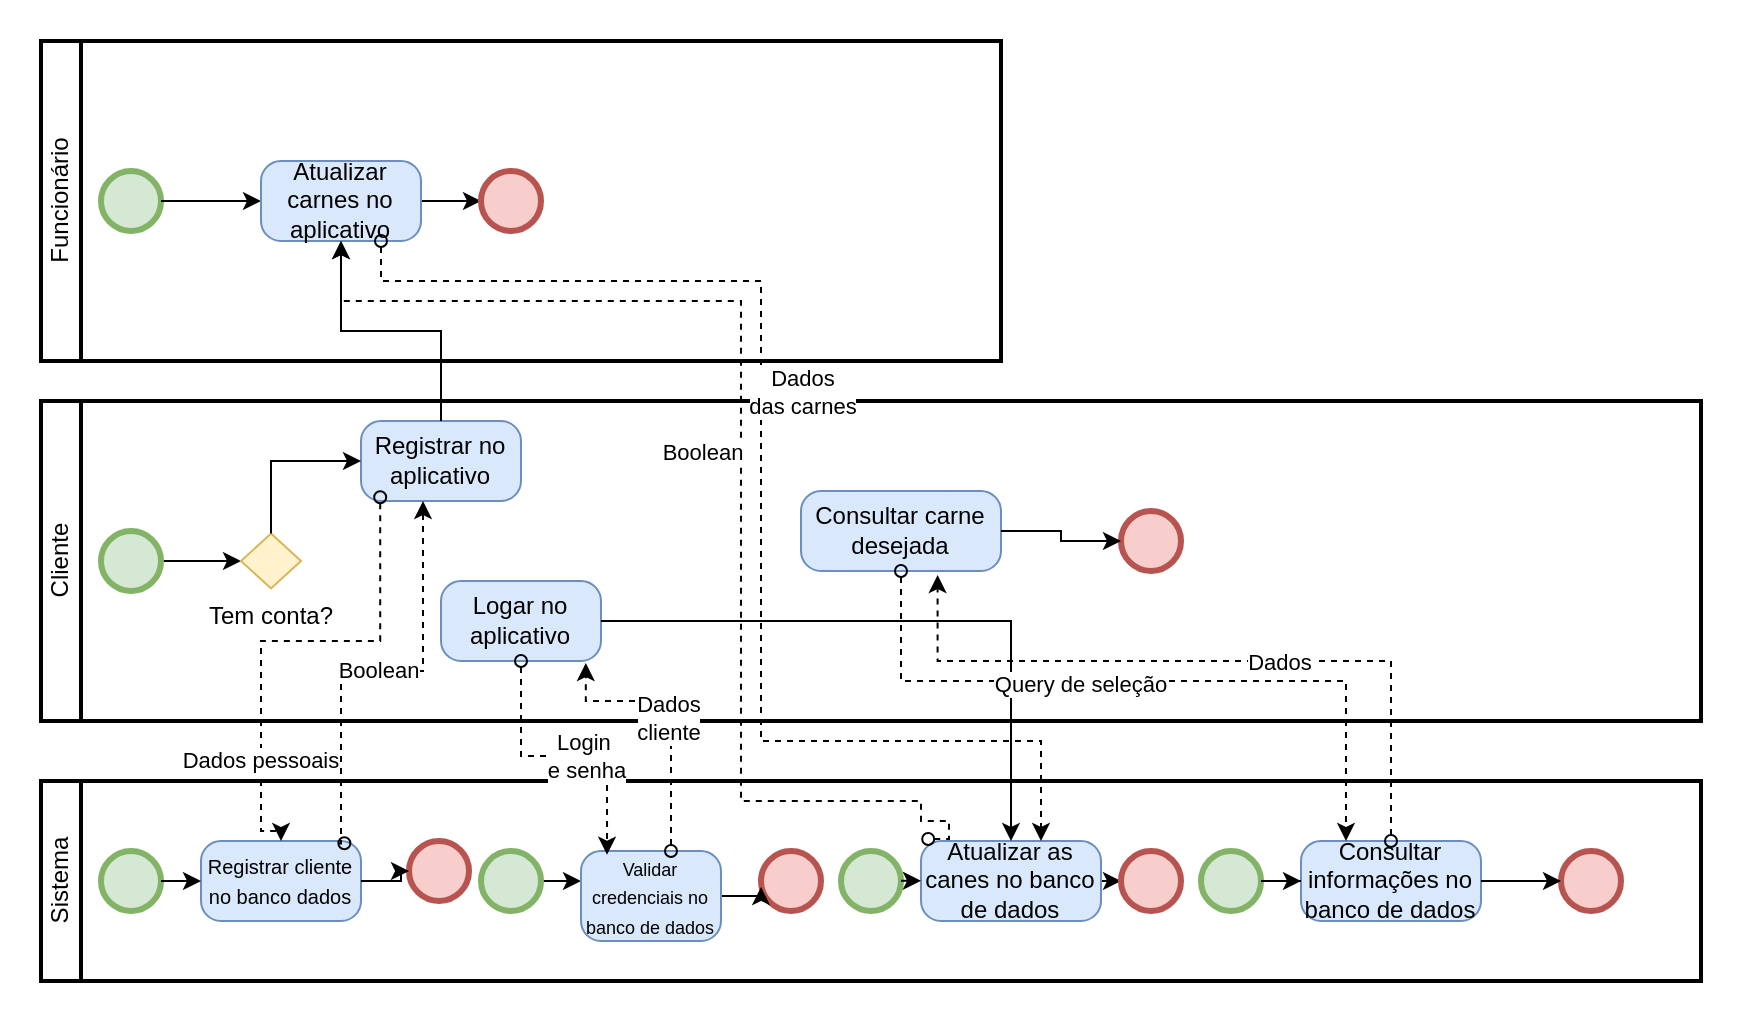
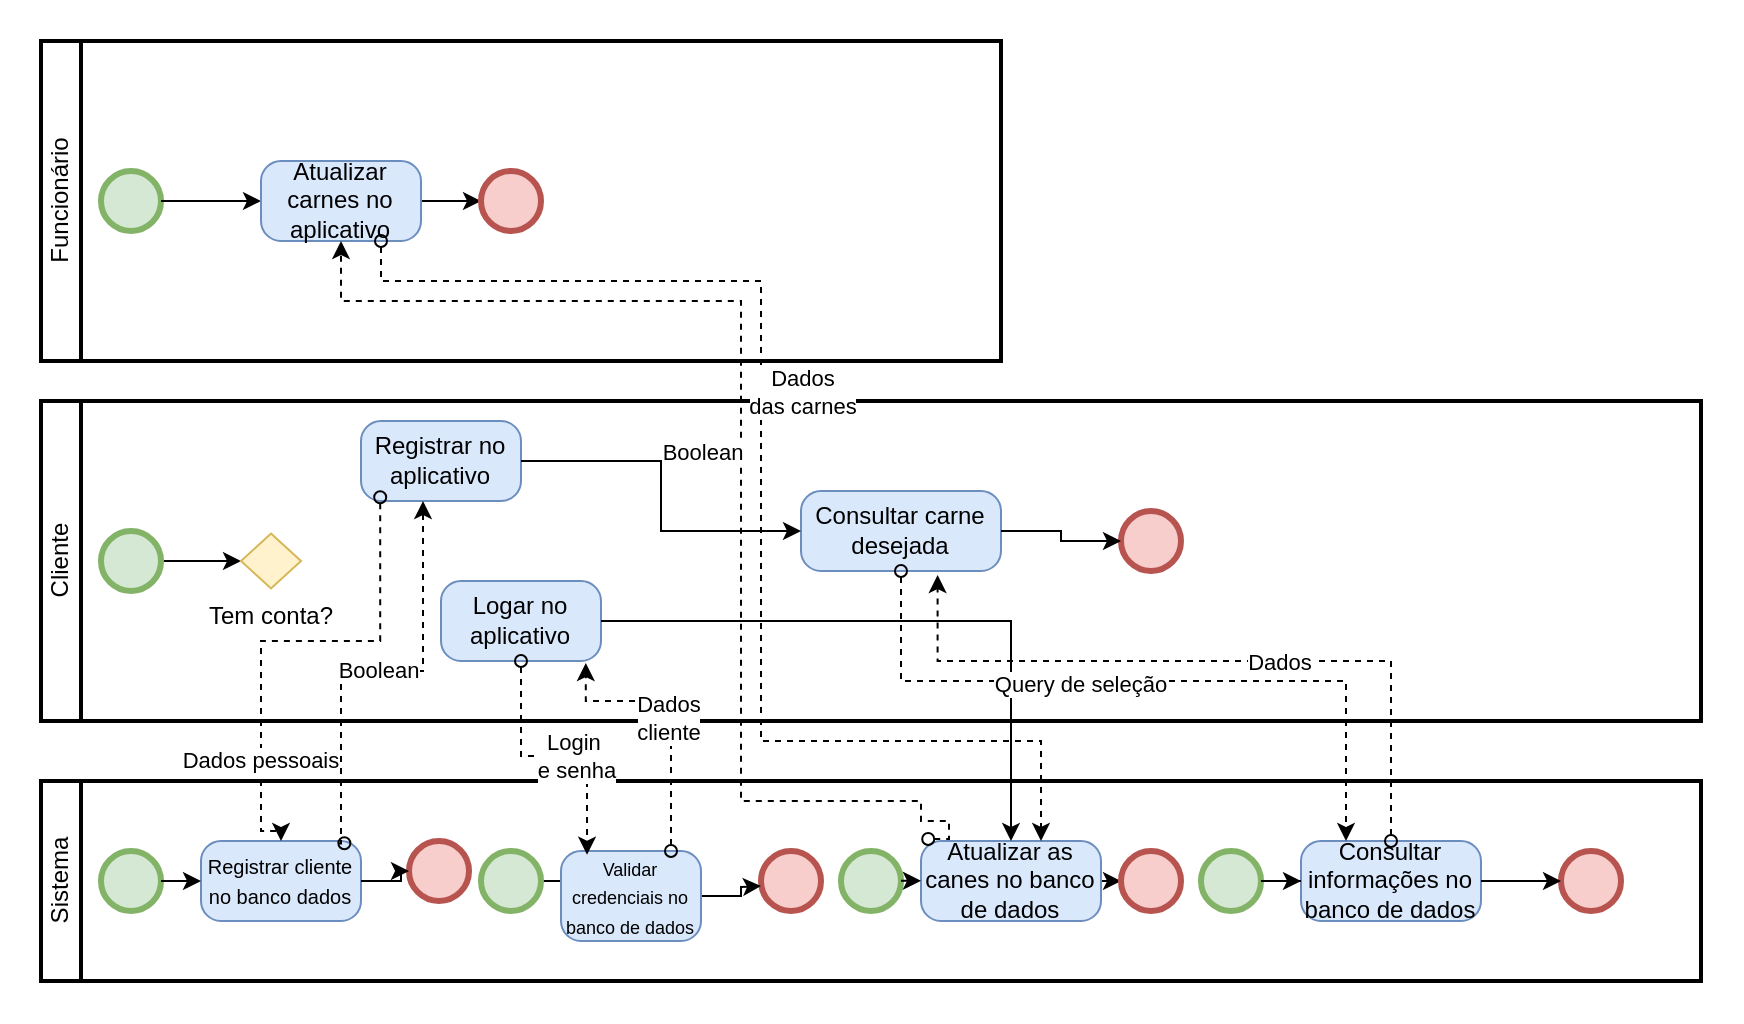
- <mxCell id="37" style="edgeStyle=orthogonalEdgeStyle;rounded=0;orthogonalLoop=1;jettySize=auto;html=1;" edge="1" parent="29" source="34" target="6"><mxGeometry relative="1" as="geometry" /></mxCell>
+ <mxCell id="37" style="edgeStyle=orthogonalEdgeStyle;rounded=0;orthogonalLoop=1;jettySize=auto;html=1;entryX=0;entryY=0.5;entryDx=0;entryDy=0;entryPerimeter=0;" edge="1" parent="29" source="34" target="36"><mxGeometry relative="1" as="geometry" /></mxCell>
- <mxCell id="35" style="edgeStyle=orthogonalEdgeStyle;rounded=0;orthogonalLoop=1;jettySize=auto;html=1;entryX=0;entryY=0.5;entryDx=0;entryDy=0;entryPerimeter=0;" edge="1" parent="29" source="33" target="34"><mxGeometry relative="1" as="geometry"><Array as="points"><mxPoint x="115" y="30" /></Array></mxGeometry></mxCell>
- <mxCell id="28" value="&lt;font style=&quot;font-size: 9px;&quot;&gt;Validar credenciais no banco de dados&lt;/font&gt;" style="points=[[0.25,0,0],[0.5,0,0],[0.75,0,0],[1,0.25,0],[1,0.5,0],[1,0.75,0],[0.75,1,0],[0.5,1,0],[0.25,1,0],[0,0.75,0],[0,0.5,0],[0,0.25,0]];shape=mxgraph.bpmn.task;whiteSpace=wrap;rectStyle=rounded;size=10;html=1;container=1;expand=0;collapsible=0;taskMarker=abstract;fillColor=#dae8fc;strokeColor=#6c8ebf;" vertex="1" parent="8"><mxGeometry x="270" y="35" width="70" height="45" as="geometry" /></mxCell>
+ <mxCell id="28" value="&lt;font style=&quot;font-size: 9px;&quot;&gt;Validar credenciais no banco de dados&lt;/font&gt;" style="points=[[0.25,0,0],[0.5,0,0],[0.75,0,0],[1,0.25,0],[1,0.5,0],[1,0.75,0],[0.75,1,0],[0.5,1,0],[0.25,1,0],[0,0.75,0],[0,0.5,0],[0,0.25,0]];shape=mxgraph.bpmn.task;whiteSpace=wrap;rectStyle=rounded;size=10;html=1;container=1;expand=0;collapsible=0;taskMarker=abstract;fillColor=#dae8fc;strokeColor=#6c8ebf;" vertex="1" parent="8"><mxGeometry x="260" y="35" width="70" height="45" as="geometry" /></mxCell>
